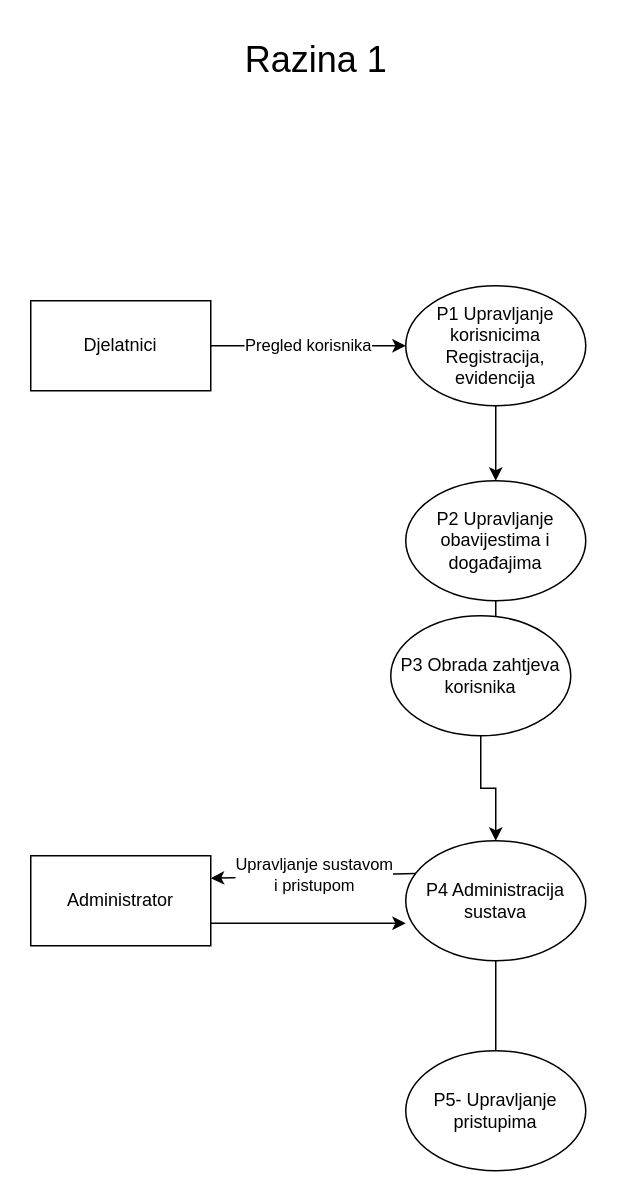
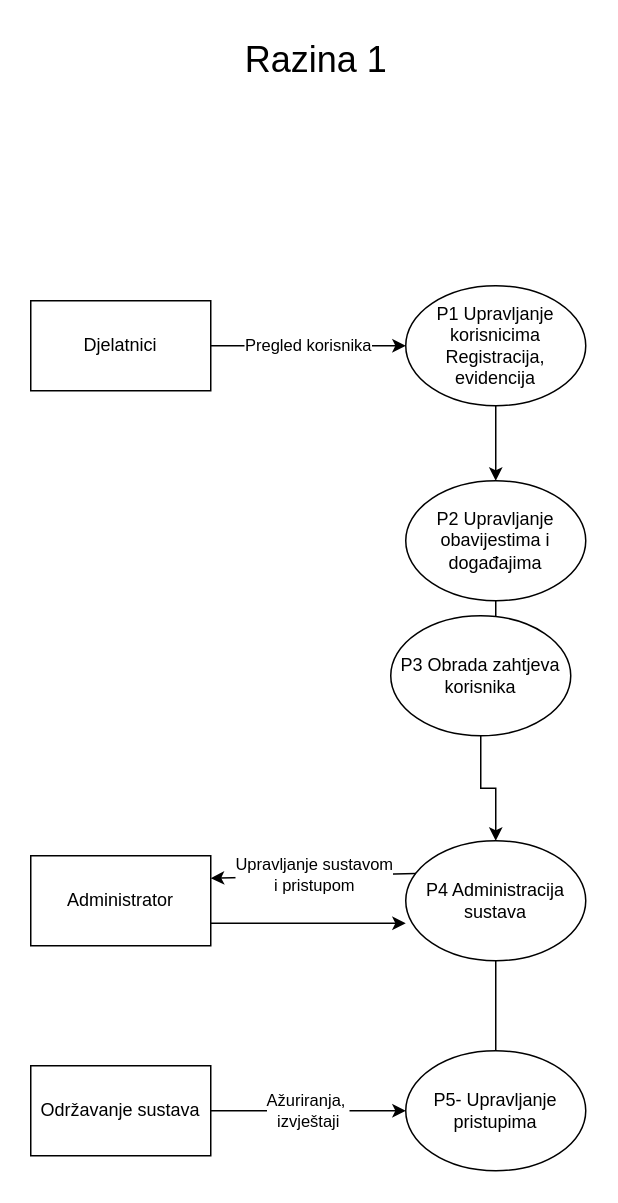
+ <mxCell id="16" value="Održavanje sustava" style="rounded=0;whiteSpace=wrap;html=1;" vertex="1" parent="1"><mxGeometry x="20" y="710" width="120" height="60" as="geometry" /></mxCell>
+ <mxCell id="15" value="Ažuriranja,&amp;nbsp;&lt;div&gt;izvještaji&lt;/div&gt;" style="edgeStyle=orthogonalEdgeStyle;rounded=0;orthogonalLoop=1;jettySize=auto;html=1;entryX=0;entryY=0.5;entryDx=0;entryDy=0;" edge="1" parent="1" source="16" target="13"><mxGeometry relative="1" as="geometry"><mxPoint x="240" y="740" as="targetPoint" /></mxGeometry></mxCell>
